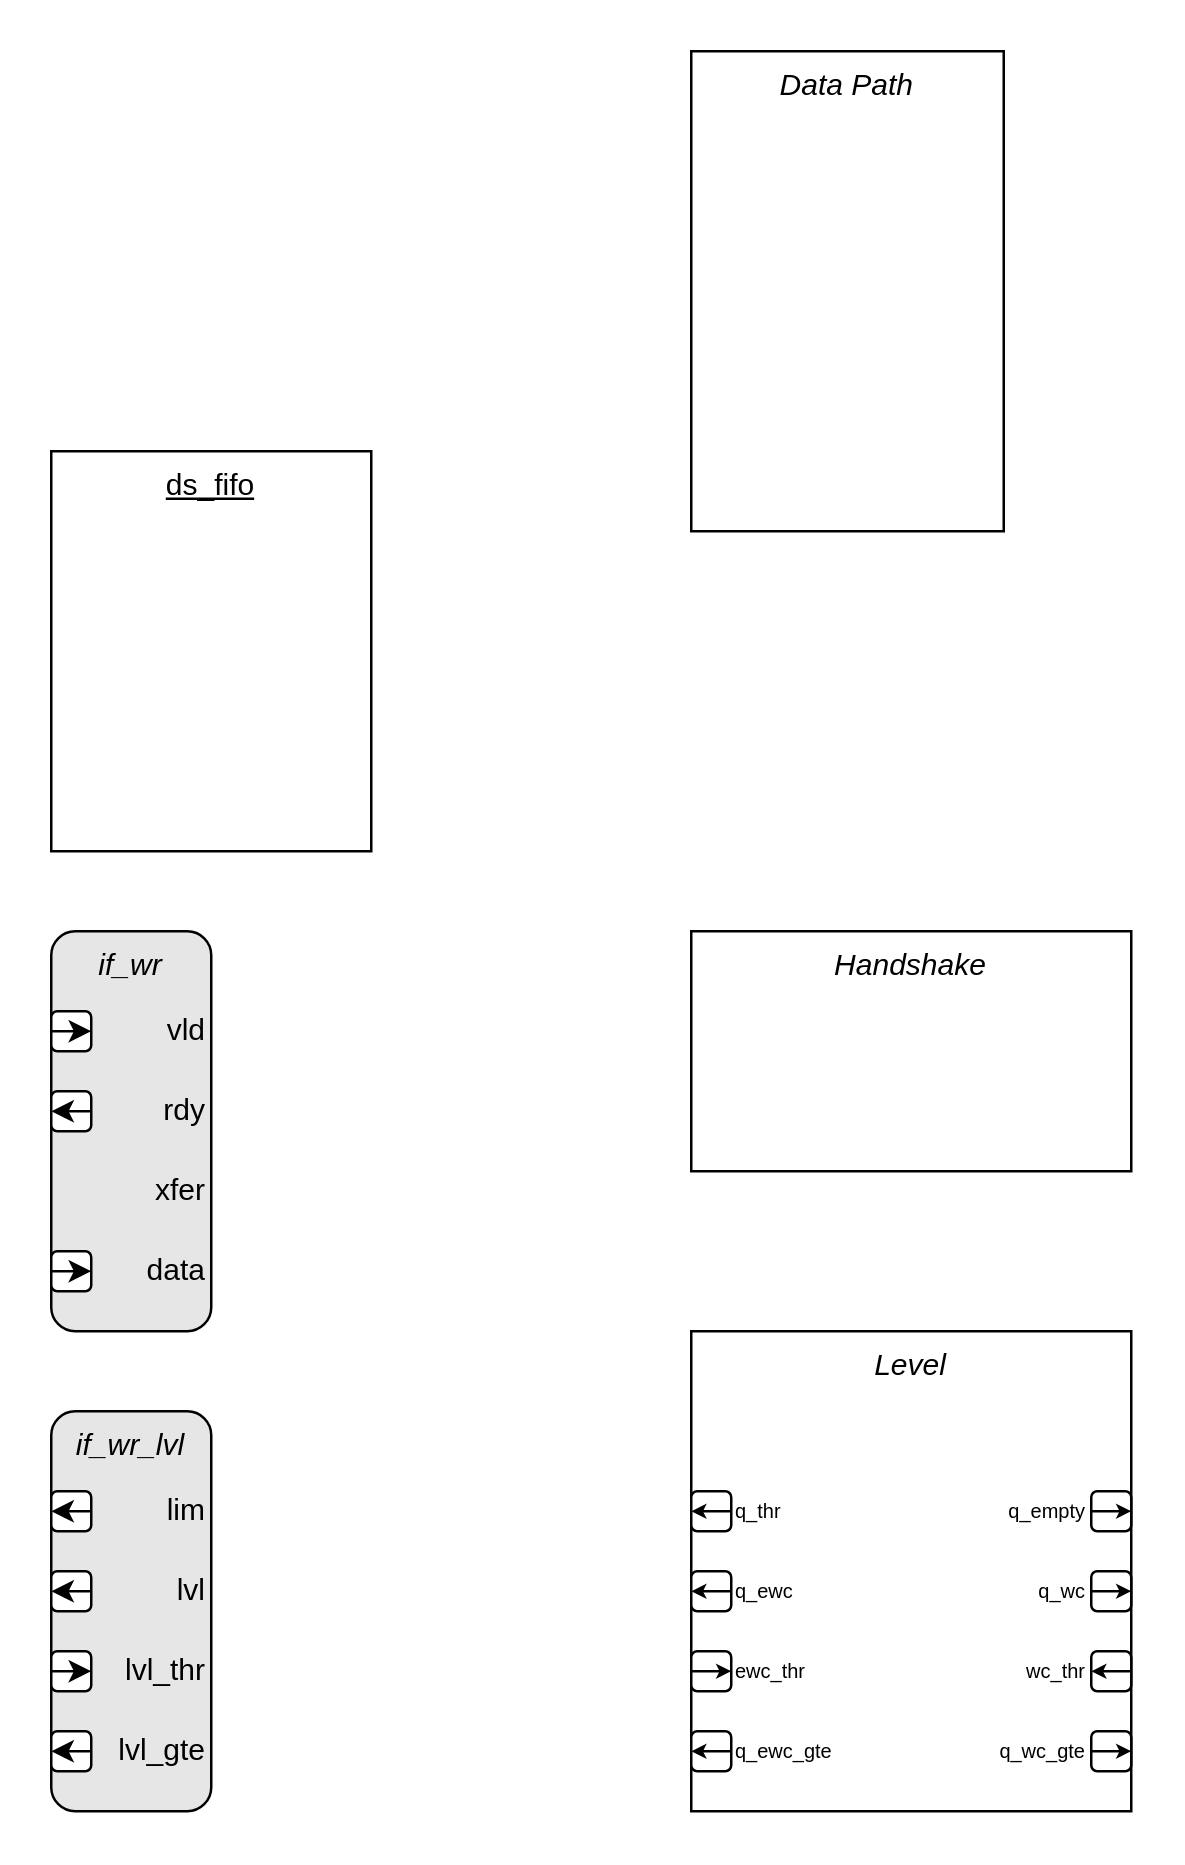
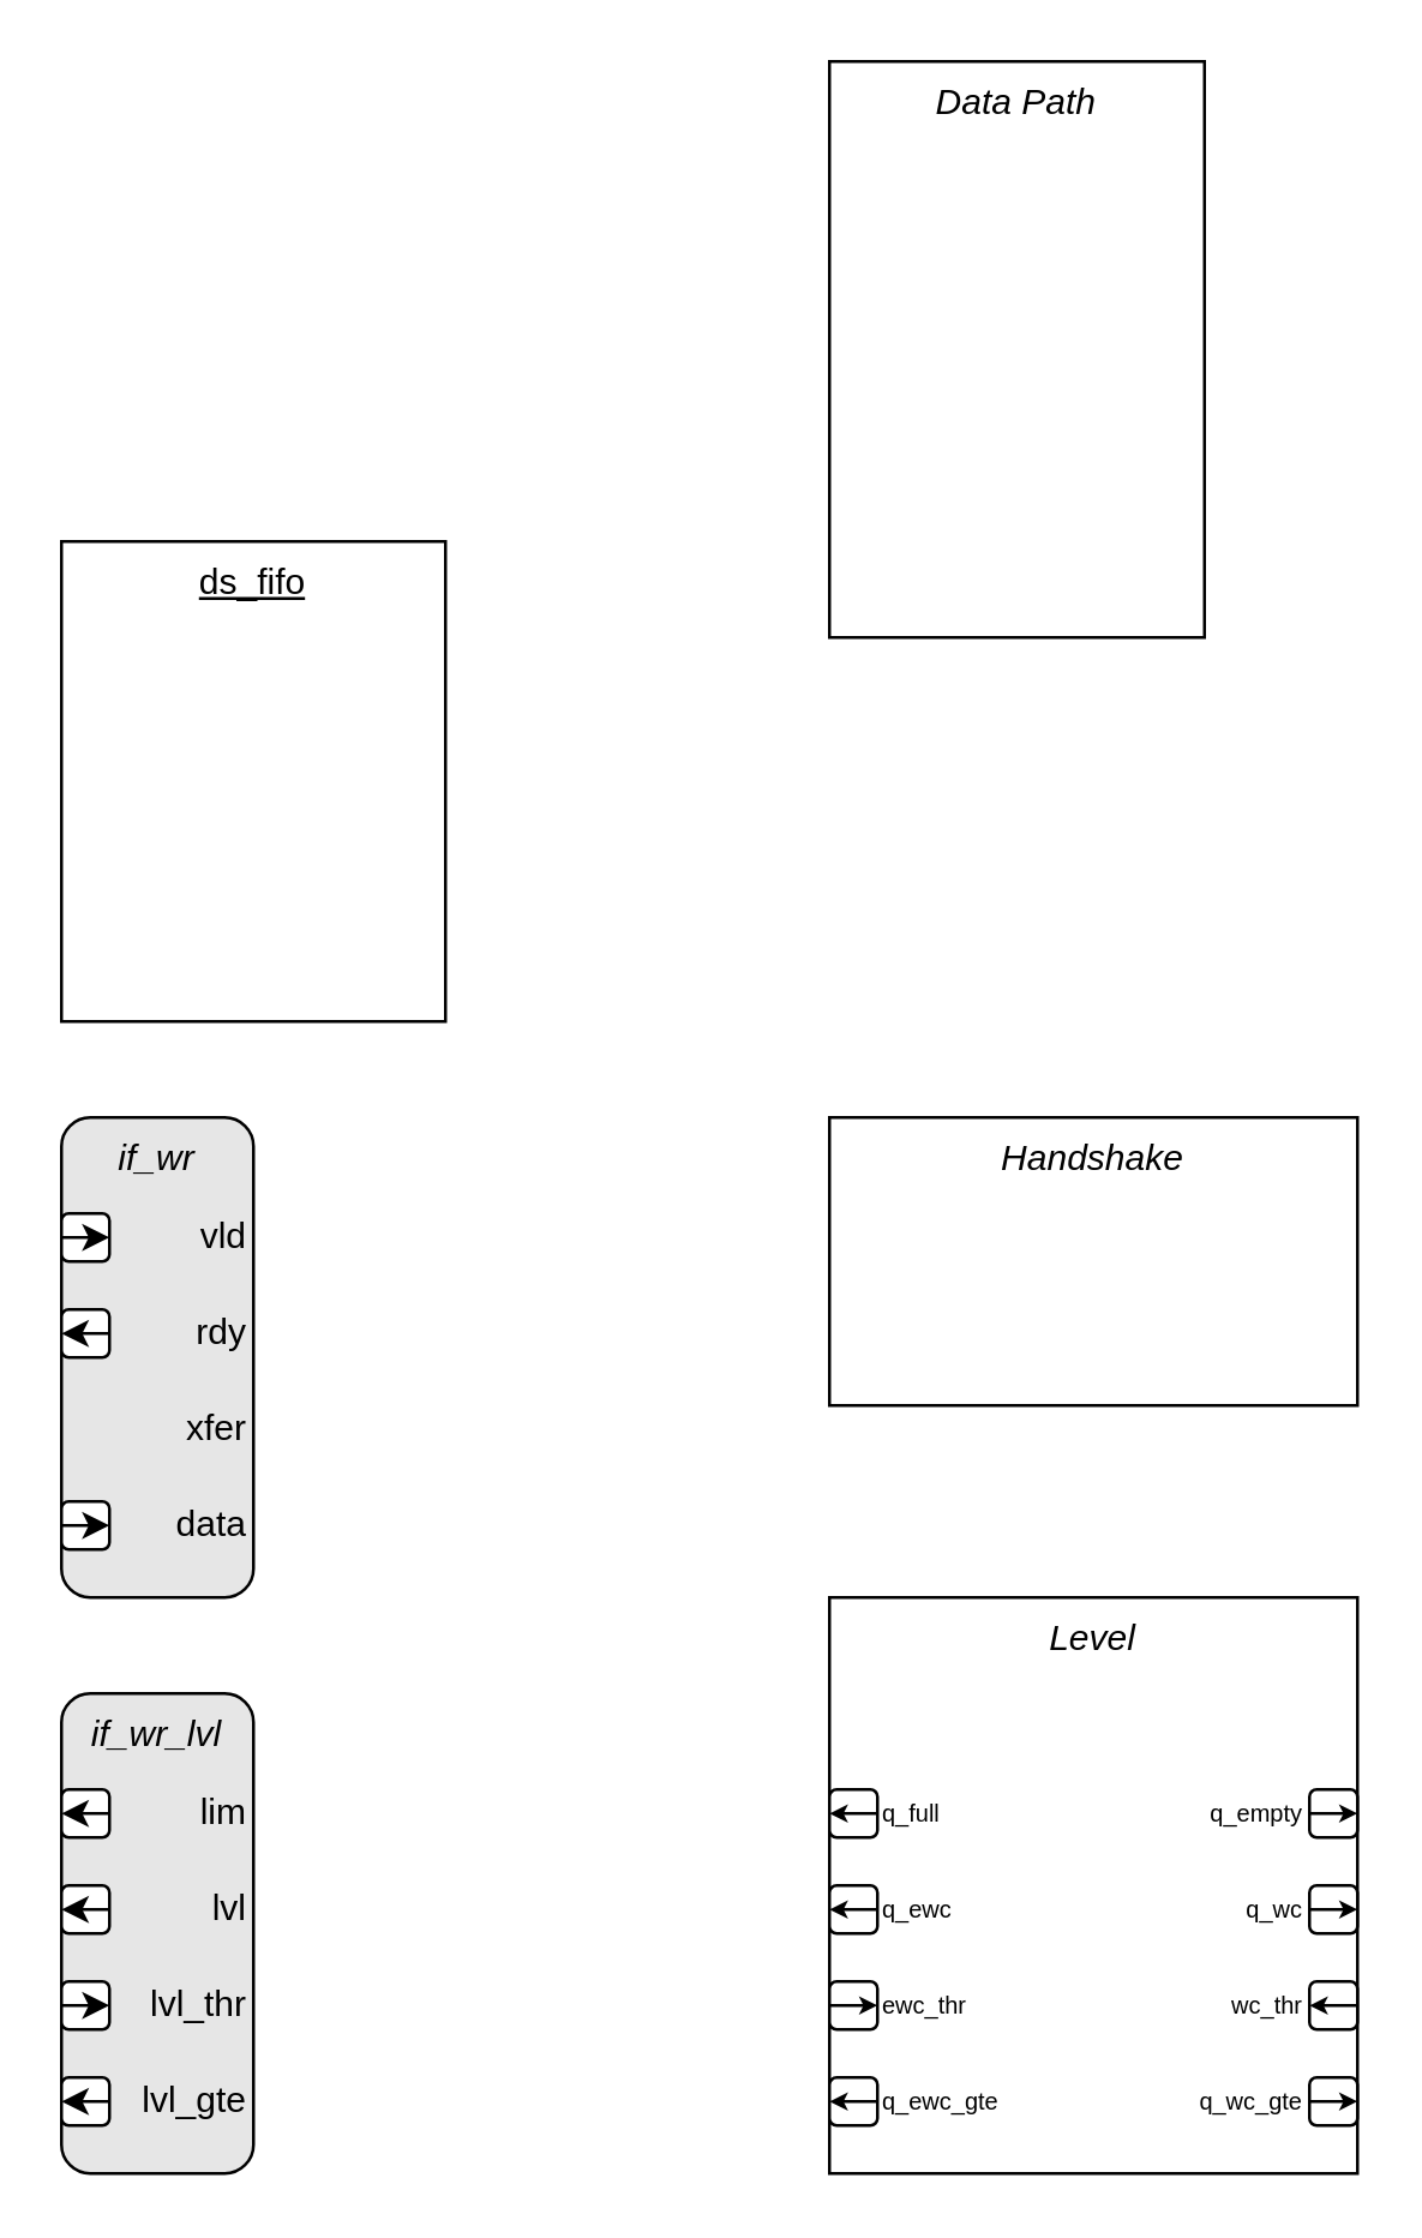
- <mxCell id="32" value="q_thr" style="text;html=1;strokeColor=none;fillColor=none;align=left;verticalAlign=middle;whiteSpace=wrap;rounded=0;fontSize=8;" parent="1" vertex="1"><mxGeometry x="292" y="596" width="48" height="16" as="geometry" /></mxCell>
+ <mxCell id="32" value="q_full" style="text;html=1;strokeColor=none;fillColor=none;align=left;verticalAlign=middle;whiteSpace=wrap;rounded=0;fontSize=8;" parent="1" vertex="1"><mxGeometry x="292" y="596" width="48" height="16" as="geometry" /></mxCell>
